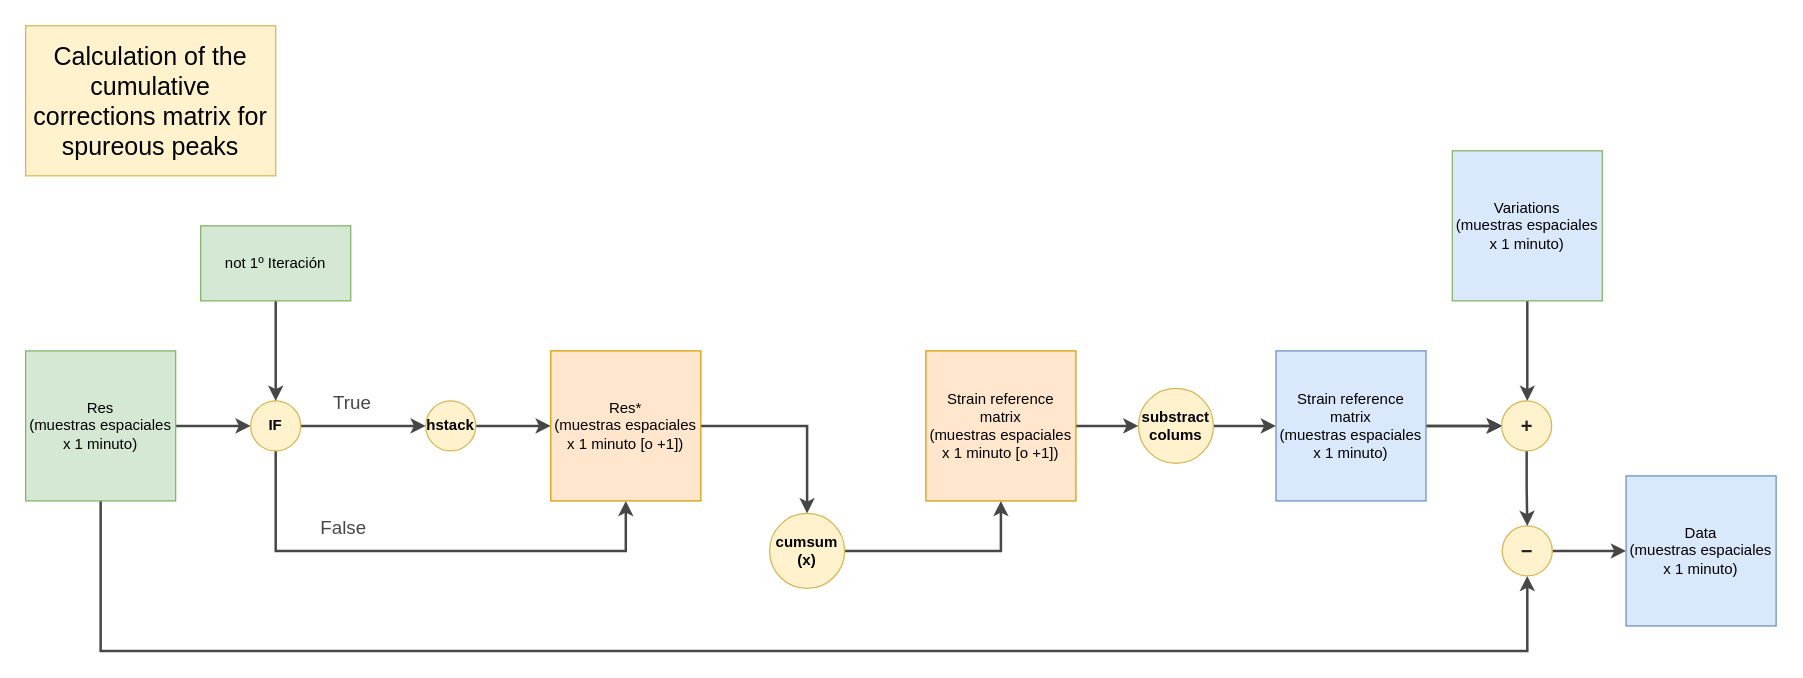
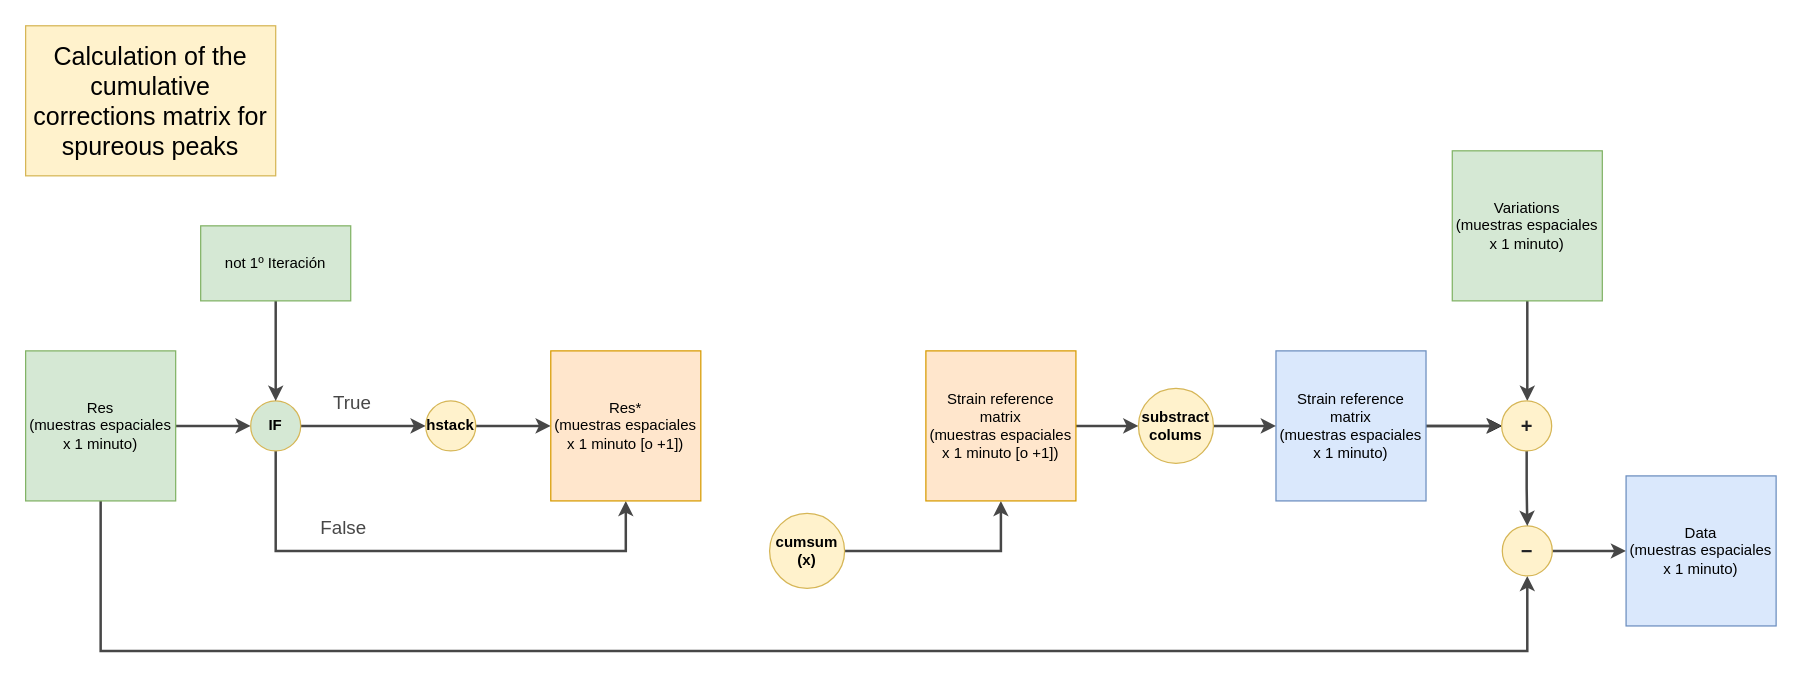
- <mxCell id="25" value="Variations&lt;br&gt;(muestras espaciales x 1 minuto)" style="rounded=0;whiteSpace=wrap;html=1;fillColor=#dae8fc;strokeColor=#82b366;" parent="1" vertex="1"><mxGeometry x="1161" y="120" width="120" height="120" as="geometry" /></mxCell>
+ <mxCell id="25" value="Variations&lt;br&gt;(muestras espaciales x 1 minuto)" style="rounded=0;whiteSpace=wrap;html=1;fillColor=#d5e8d4;strokeColor=#82b366;" parent="1" vertex="1"><mxGeometry x="1161" y="120" width="120" height="120" as="geometry" /></mxCell>
- <mxCell id="9" value="&lt;b&gt;IF&lt;/b&gt;" style="ellipse;whiteSpace=wrap;html=1;aspect=fixed;fillColor=#fff2cc;strokeColor=#d6b656;" parent="1" vertex="1"><mxGeometry x="200" y="320" width="40" height="40" as="geometry" /></mxCell>
+ <mxCell id="9" value="&lt;b&gt;IF&lt;/b&gt;" style="ellipse;whiteSpace=wrap;html=1;aspect=fixed;fillColor=#d5e8d4;strokeColor=#d6b656;" parent="1" vertex="1"><mxGeometry x="200" y="320" width="40" height="40" as="geometry" /></mxCell>
- <mxCell id="14" value="" style="edgeStyle=orthogonalEdgeStyle;rounded=0;orthogonalLoop=1;jettySize=auto;html=1;strokeColor=#474747;strokeWidth=2;fontSize=15;fontColor=#474747;" parent="1" source="15" target="17" edge="1"><mxGeometry relative="1" as="geometry" /></mxCell>
